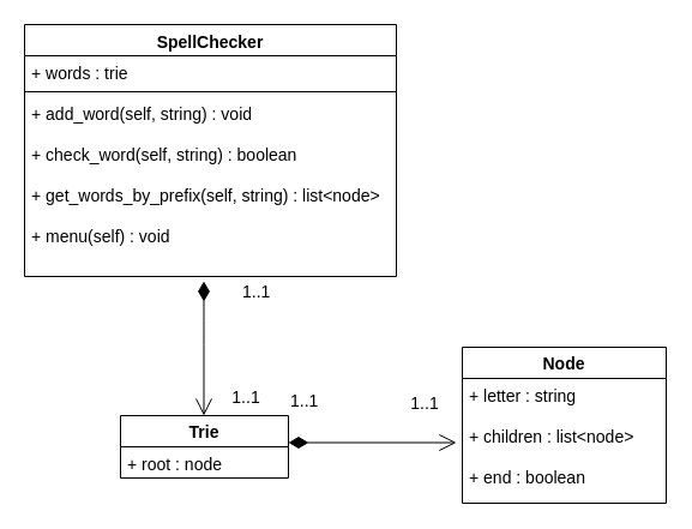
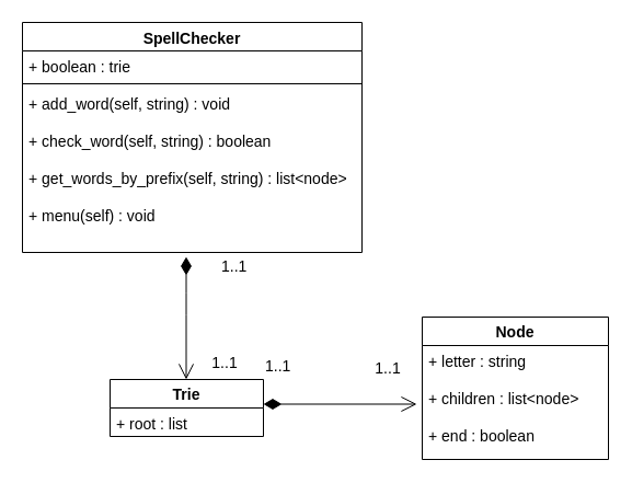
- <mxCell id="3" value="+ words : trie&#10;" style="text;strokeColor=none;fillColor=none;align=left;verticalAlign=top;spacingLeft=4;spacingRight=4;overflow=hidden;rotatable=0;points=[[0,0.5],[1,0.5]];portConstraint=eastwest;fontSize=14;" parent="2" vertex="1"><mxGeometry y="26" width="310" height="26" as="geometry" /></mxCell>
+ <mxCell id="3" value="+ boolean : trie&#10;" style="text;strokeColor=none;fillColor=none;align=left;verticalAlign=top;spacingLeft=4;spacingRight=4;overflow=hidden;rotatable=0;points=[[0,0.5],[1,0.5]];portConstraint=eastwest;fontSize=14;" parent="2" vertex="1"><mxGeometry y="26" width="310" height="26" as="geometry" /></mxCell>
- <mxCell id="7" value="+ root : node&#10;" style="text;strokeColor=none;fillColor=none;align=left;verticalAlign=top;spacingLeft=4;spacingRight=4;overflow=hidden;rotatable=0;points=[[0,0.5],[1,0.5]];portConstraint=eastwest;fontSize=14;" parent="6" vertex="1"><mxGeometry y="26" width="140" height="26" as="geometry" /></mxCell>
+ <mxCell id="7" value="+ root : list&#10;" style="text;strokeColor=none;fillColor=none;align=left;verticalAlign=top;spacingLeft=4;spacingRight=4;overflow=hidden;rotatable=0;points=[[0,0.5],[1,0.5]];portConstraint=eastwest;fontSize=14;" parent="6" vertex="1"><mxGeometry y="26" width="140" height="26" as="geometry" /></mxCell>
